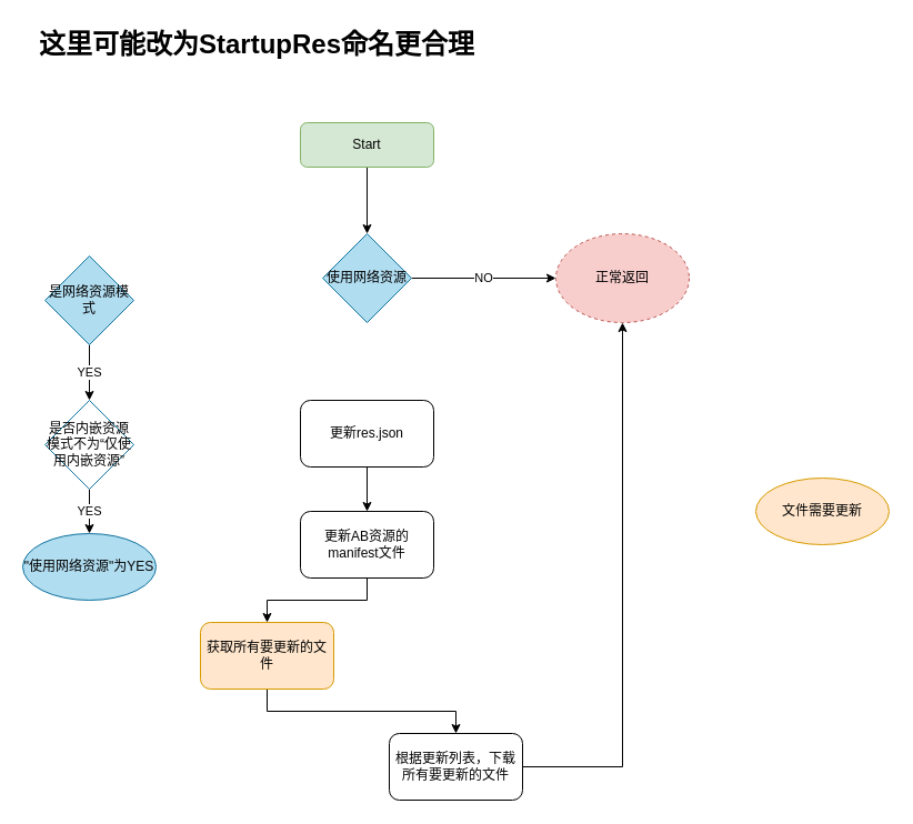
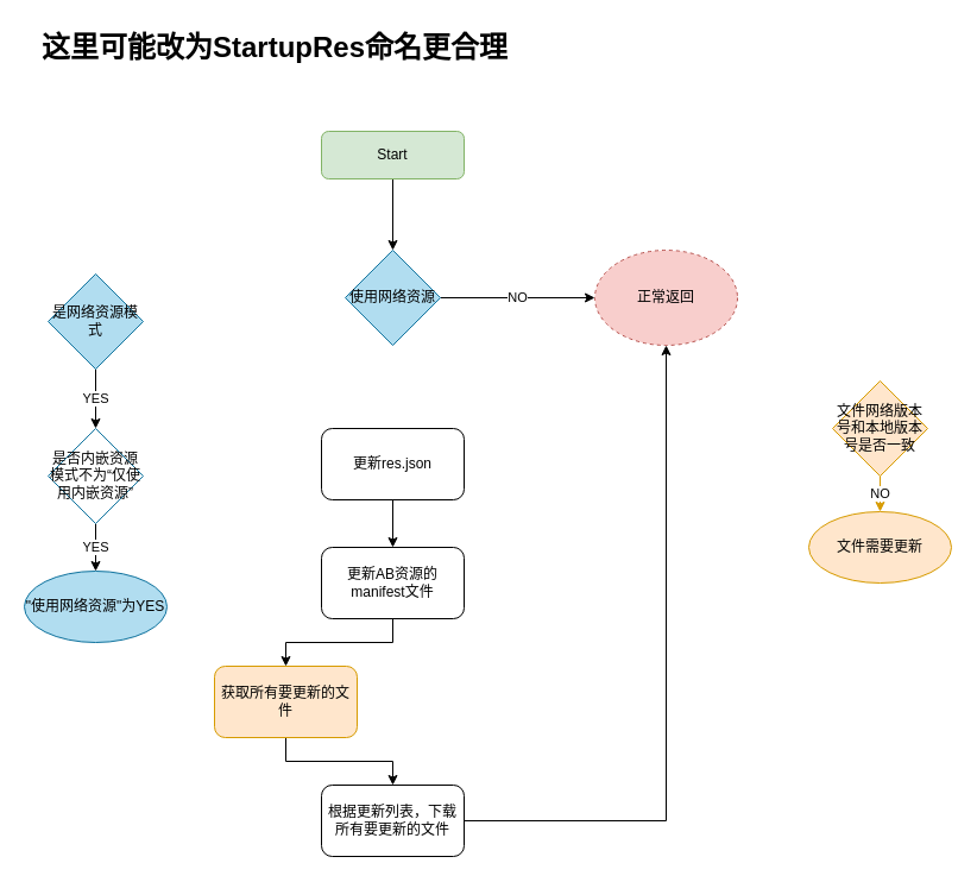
+ <mxCell id="20" value="文件网络版本号和本地版本号是否一致" style="rhombus;whiteSpace=wrap;html=1;fillColor=#ffe6cc;strokeColor=#d79b00;" vertex="1" parent="1"><mxGeometry x="700" y="320" width="80" height="80" as="geometry" /></mxCell>
+ <mxCell id="19" value="NO" style="edgeStyle=orthogonalEdgeStyle;rounded=0;orthogonalLoop=1;jettySize=auto;html=1;fillColor=#ffe6cc;strokeColor=#d79b00;" edge="1" parent="1" source="20" target="21"><mxGeometry relative="1" as="geometry" /></mxCell>
- <mxCell id="23" value="根据更新列表，下载所有要更新的文件" style="rounded=1;whiteSpace=wrap;html=1;" vertex="1" parent="1"><mxGeometry x="350" y="660" width="120" height="60" as="geometry" /></mxCell>
+ <mxCell id="23" value="根据更新列表，下载所有要更新的文件" style="rounded=1;whiteSpace=wrap;html=1;" vertex="1" parent="1"><mxGeometry x="270" y="660" width="120" height="60" as="geometry" /></mxCell>
